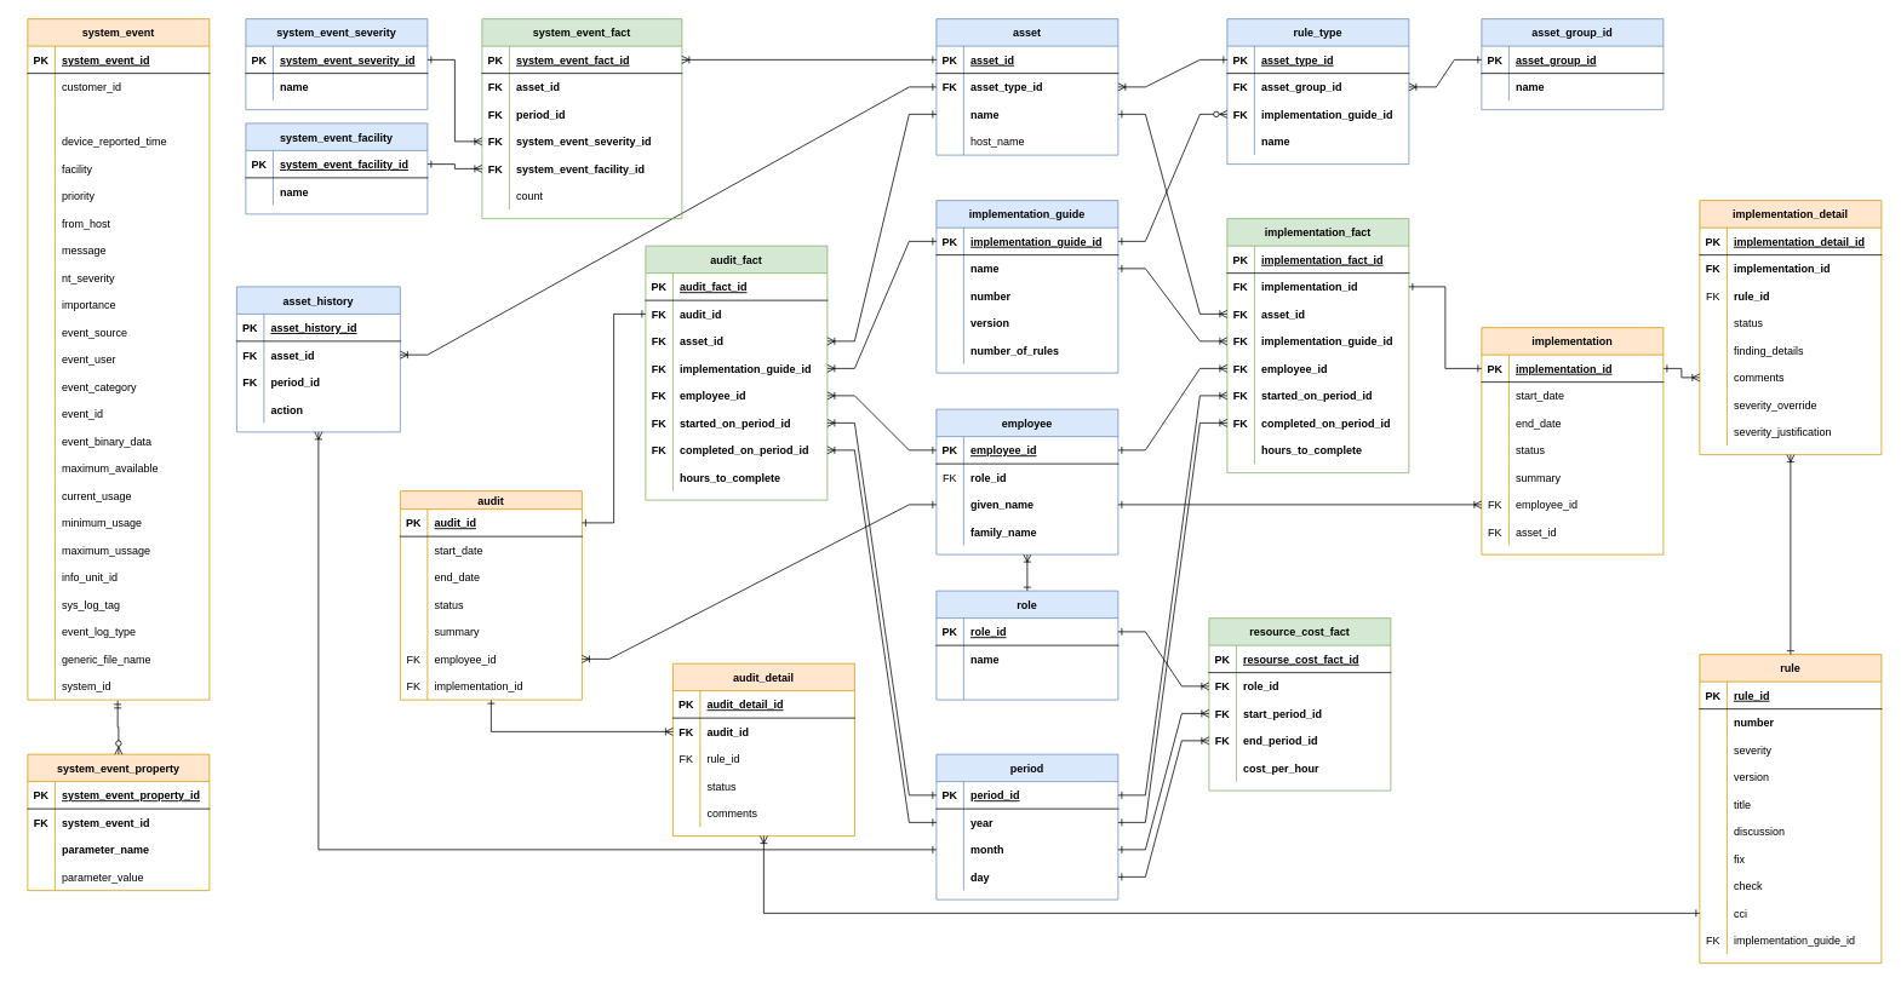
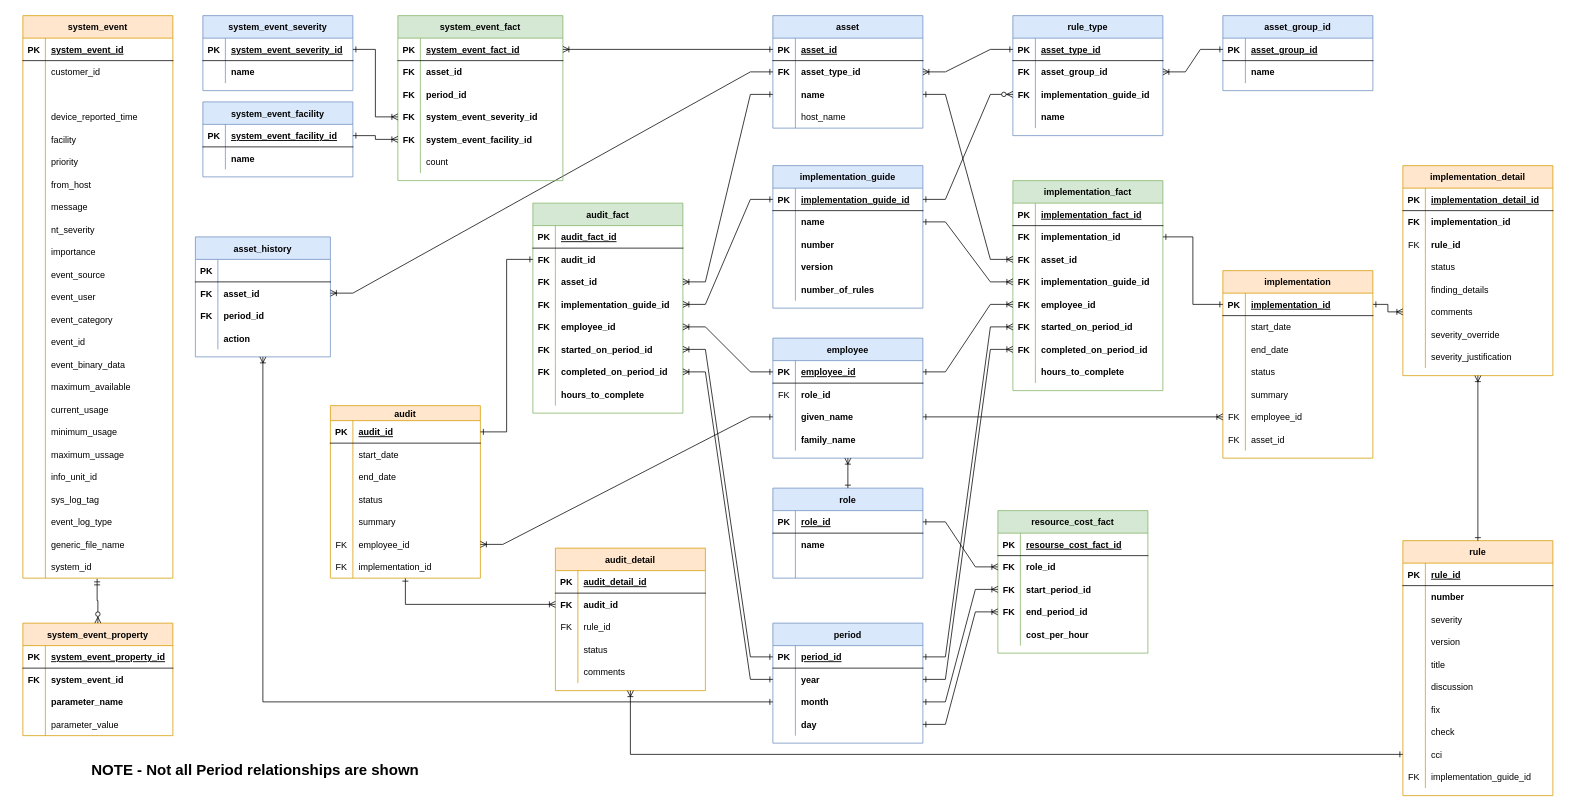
- <mxCell id="171" value="asset_history_id" style="shape=partialRectangle;connectable=0;fillColor=none;top=0;left=0;bottom=0;right=0;align=left;spacingLeft=6;fontStyle=5;overflow=hidden;" parent="169" vertex="1"><mxGeometry x="30" width="150" height="30" as="geometry"><mxRectangle width="150" height="30" as="alternateBounds" /></mxGeometry></mxCell>
+ <mxCell id="430" value="NOTE - Not all Period relationships are shown" style="text;html=1;strokeColor=none;fillColor=none;align=center;verticalAlign=middle;whiteSpace=wrap;rounded=0;fontStyle=1;fontSize=20;" parent="1" vertex="1"><mxGeometry x="20" y="1010" width="640" height="30" as="geometry" /></mxCell>
